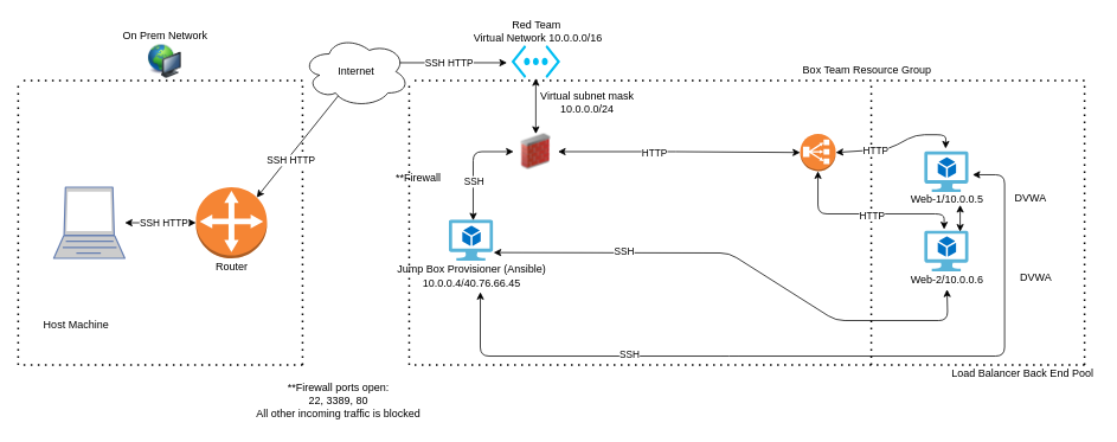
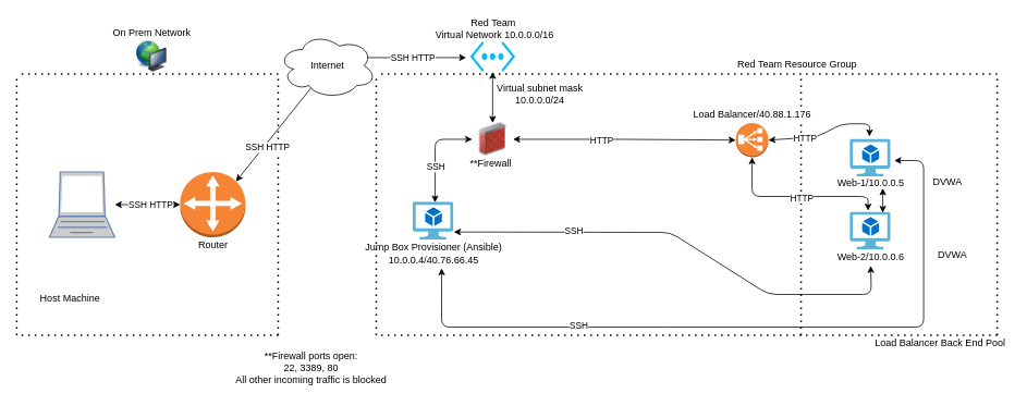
- <mxCell id="26" value="Box Team Resource Group" style="text;html=1;align=center;verticalAlign=middle;resizable=0;points=[];autosize=1;" parent="1" vertex="1"><mxGeometry x="895" y="67.5" width="160" height="20" as="geometry" /></mxCell>
+ <mxCell id="26" value="Red Team Resource Group" style="text;html=1;align=center;verticalAlign=middle;resizable=0;points=[];autosize=1;" parent="1" vertex="1"><mxGeometry x="895" y="67.5" width="160" height="20" as="geometry" /></mxCell>
+ <mxCell id="34" value="Load Balancer/&lt;span style=&quot;font-family: &amp;#34;az_ea_font&amp;#34; , &amp;#34;segoe ui&amp;#34; , &amp;#34;az_font&amp;#34; , , , , &amp;#34;roboto&amp;#34; , &amp;#34;oxygen&amp;#34; , &amp;#34;ubuntu&amp;#34; , &amp;#34;cantarell&amp;#34; , &amp;#34;open sans&amp;#34; , &amp;#34;helvetica neue&amp;#34; , sans-serif ; background-color: rgb(255 , 255 , 255)&quot;&gt;&lt;font style=&quot;font-size: 12px&quot;&gt;40.88.1.176&lt;/font&gt;&lt;/span&gt;" style="text;html=1;align=center;verticalAlign=middle;resizable=0;points=[];autosize=1;" parent="1" vertex="1"><mxGeometry x="840" y="130" width="160" height="20" as="geometry" /></mxCell>
- <mxCell id="35" value="**Firewall" style="text;html=1;align=center;verticalAlign=middle;resizable=0;points=[];autosize=1;" parent="1" vertex="1"><mxGeometry x="435" y="190" width="70" height="20" as="geometry" /></mxCell>
+ <mxCell id="35" value="**Firewall" style="text;html=1;align=center;verticalAlign=middle;resizable=0;points=[];autosize=1;" parent="1" vertex="1"><mxGeometry x="565" y="190" width="70" height="20" as="geometry" /></mxCell>
